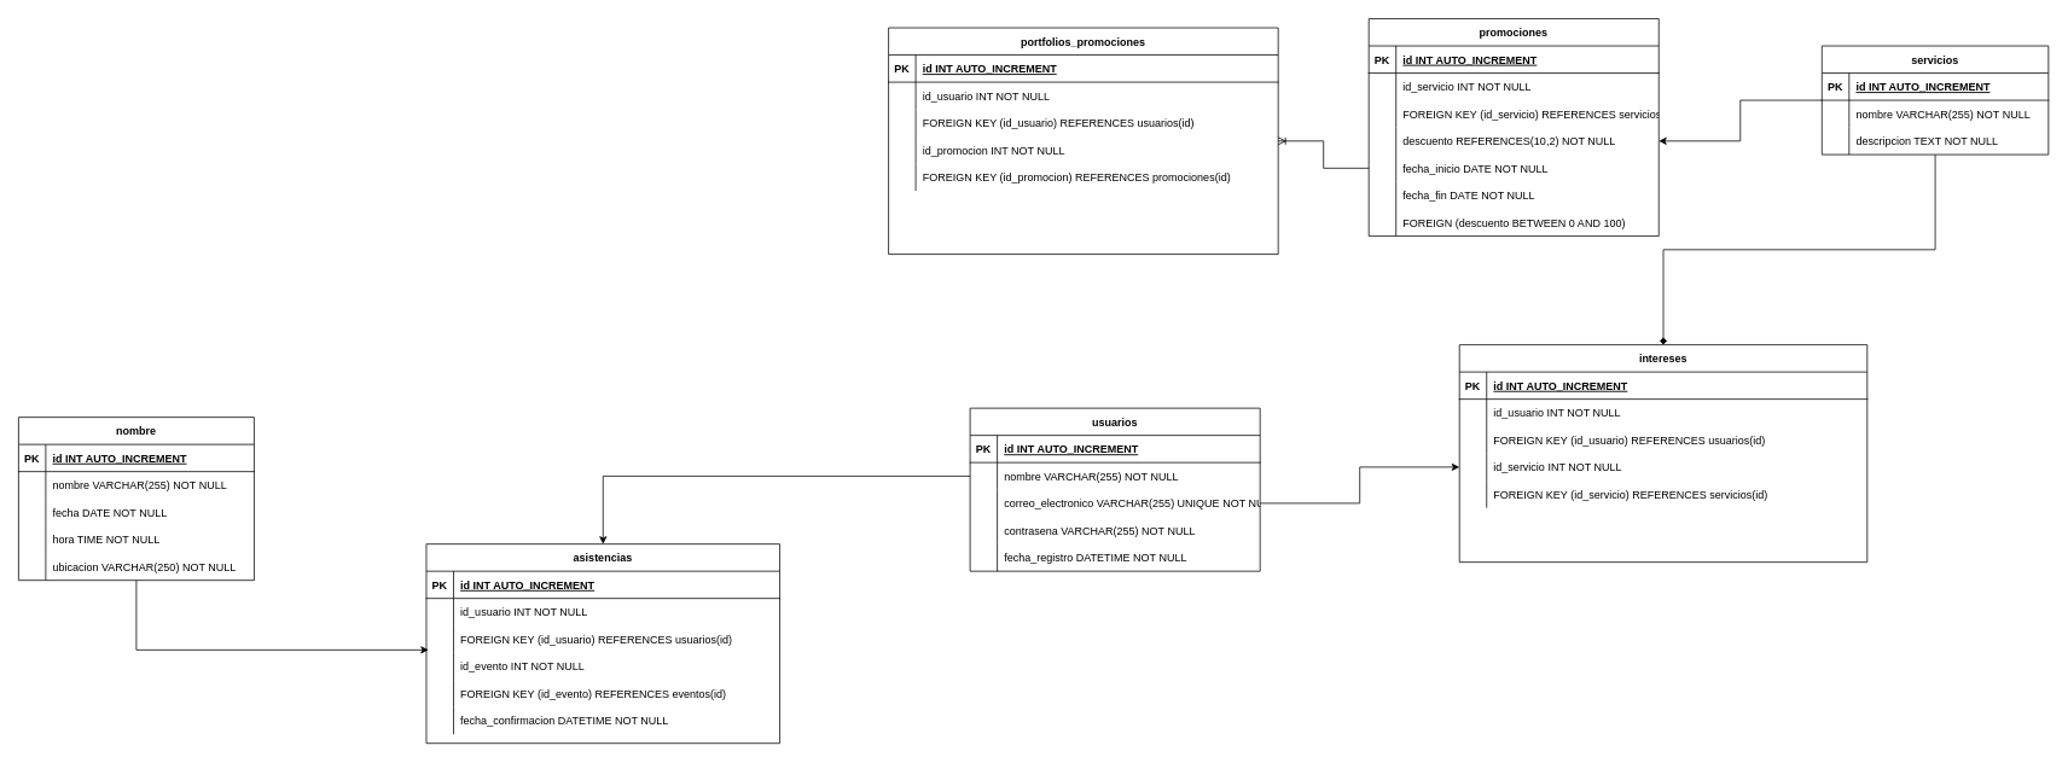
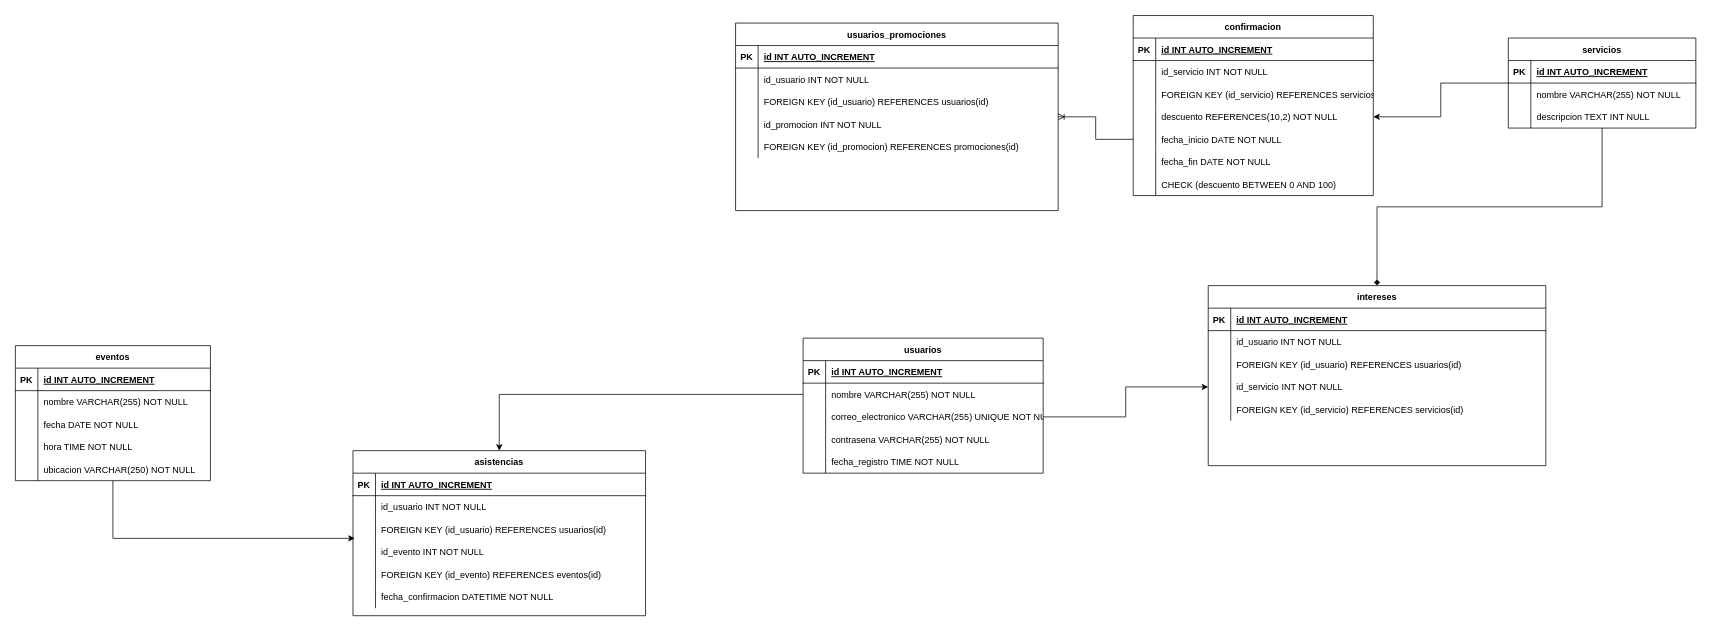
- <mxCell id="81" value="promociones" style="shape=table;startSize=30;container=1;collapsible=1;childLayout=tableLayout;fixedRows=1;rowLines=0;fontStyle=1;align=center;resizeLast=1;" vertex="1" parent="1"><mxGeometry x="1510" y="20" width="320" height="240" as="geometry" /></mxCell>
+ <mxCell id="81" value="confirmacion" style="shape=table;startSize=30;container=1;collapsible=1;childLayout=tableLayout;fixedRows=1;rowLines=0;fontStyle=1;align=center;resizeLast=1;" vertex="1" parent="1"><mxGeometry x="1510" y="20" width="320" height="240" as="geometry" /></mxCell>
- <mxCell id="103" value="portfolios_promociones" style="shape=table;startSize=30;container=1;collapsible=1;childLayout=tableLayout;fixedRows=1;rowLines=0;fontStyle=1;align=center;resizeLast=1;" vertex="1" parent="1"><mxGeometry x="980" y="30" width="430" height="250" as="geometry" /></mxCell>
+ <mxCell id="103" value="usuarios_promociones" style="shape=table;startSize=30;container=1;collapsible=1;childLayout=tableLayout;fixedRows=1;rowLines=0;fontStyle=1;align=center;resizeLast=1;" vertex="1" parent="1"><mxGeometry x="980" y="30" width="430" height="250" as="geometry" /></mxCell>
- <mxCell id="80" value="descripcion TEXT NOT NULL" style="shape=partialRectangle;overflow=hidden;connectable=0;fillColor=none;align=left;strokeColor=inherit;top=0;left=0;bottom=0;right=0;spacingLeft=6;" vertex="1" parent="78"><mxGeometry x="30" width="220" height="30" as="geometry"><mxRectangle width="220" height="30" as="alternateBounds" /></mxGeometry></mxCell>
+ <mxCell id="80" value="descripcion TEXT INT NULL" style="shape=partialRectangle;overflow=hidden;connectable=0;fillColor=none;align=left;strokeColor=inherit;top=0;left=0;bottom=0;right=0;spacingLeft=6;" vertex="1" parent="78"><mxGeometry x="30" width="220" height="30" as="geometry"><mxRectangle width="220" height="30" as="alternateBounds" /></mxGeometry></mxCell>
- <mxCell id="102" value="FOREIGN (descuento BETWEEN 0 AND 100)" style="shape=partialRectangle;overflow=hidden;connectable=0;fillColor=none;align=left;strokeColor=inherit;top=0;left=0;bottom=0;right=0;spacingLeft=6;" vertex="1" parent="100"><mxGeometry x="30" width="290" height="30" as="geometry"><mxRectangle width="290" height="30" as="alternateBounds" /></mxGeometry></mxCell>
+ <mxCell id="102" value="CHECK (descuento BETWEEN 0 AND 100)" style="shape=partialRectangle;overflow=hidden;connectable=0;fillColor=none;align=left;strokeColor=inherit;top=0;left=0;bottom=0;right=0;spacingLeft=6;" vertex="1" parent="100"><mxGeometry x="30" width="290" height="30" as="geometry"><mxRectangle width="290" height="30" as="alternateBounds" /></mxGeometry></mxCell>
- <mxCell id="18" value="nombre" style="shape=table;startSize=30;container=1;collapsible=1;childLayout=tableLayout;fixedRows=1;rowLines=0;fontStyle=1;align=center;resizeLast=1;" vertex="1" parent="1"><mxGeometry x="20" y="460" width="260" height="180" as="geometry" /></mxCell>
+ <mxCell id="18" value="eventos" style="shape=table;startSize=30;container=1;collapsible=1;childLayout=tableLayout;fixedRows=1;rowLines=0;fontStyle=1;align=center;resizeLast=1;" vertex="1" parent="1"><mxGeometry x="20" y="460" width="260" height="180" as="geometry" /></mxCell>
- <mxCell id="17" value="fecha_registro DATETIME NOT NULL" style="shape=partialRectangle;overflow=hidden;connectable=0;fillColor=none;align=left;strokeColor=inherit;top=0;left=0;bottom=0;right=0;spacingLeft=6;" vertex="1" parent="15"><mxGeometry x="30" width="290" height="30" as="geometry"><mxRectangle width="290" height="30" as="alternateBounds" /></mxGeometry></mxCell>
+ <mxCell id="17" value="fecha_registro TIME NOT NULL" style="shape=partialRectangle;overflow=hidden;connectable=0;fillColor=none;align=left;strokeColor=inherit;top=0;left=0;bottom=0;right=0;spacingLeft=6;" vertex="1" parent="15"><mxGeometry x="30" width="290" height="30" as="geometry"><mxRectangle width="290" height="30" as="alternateBounds" /></mxGeometry></mxCell>
